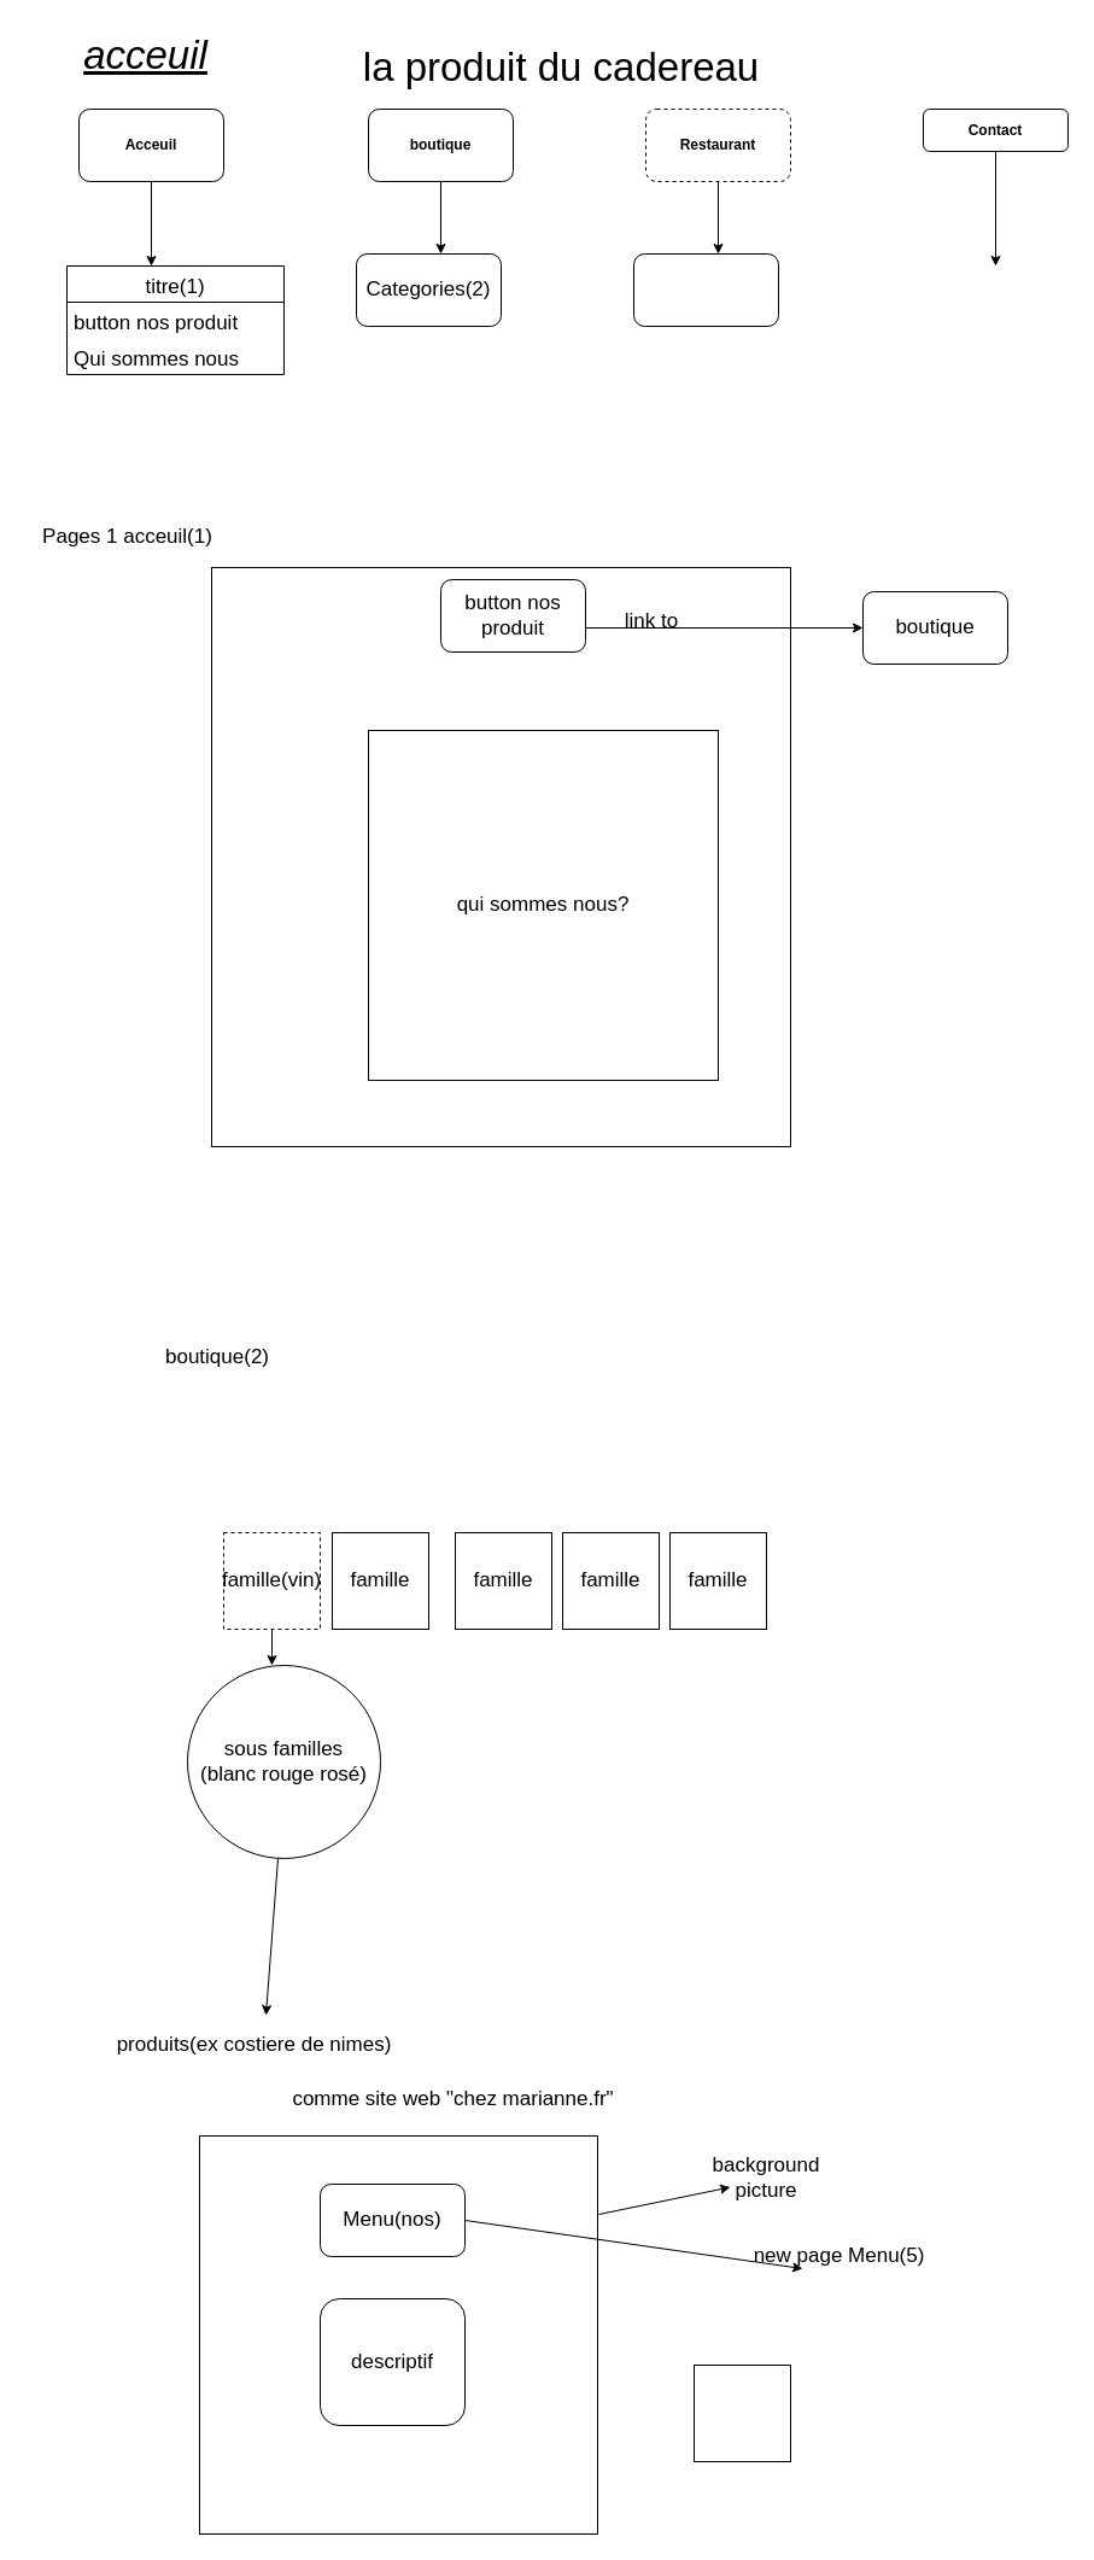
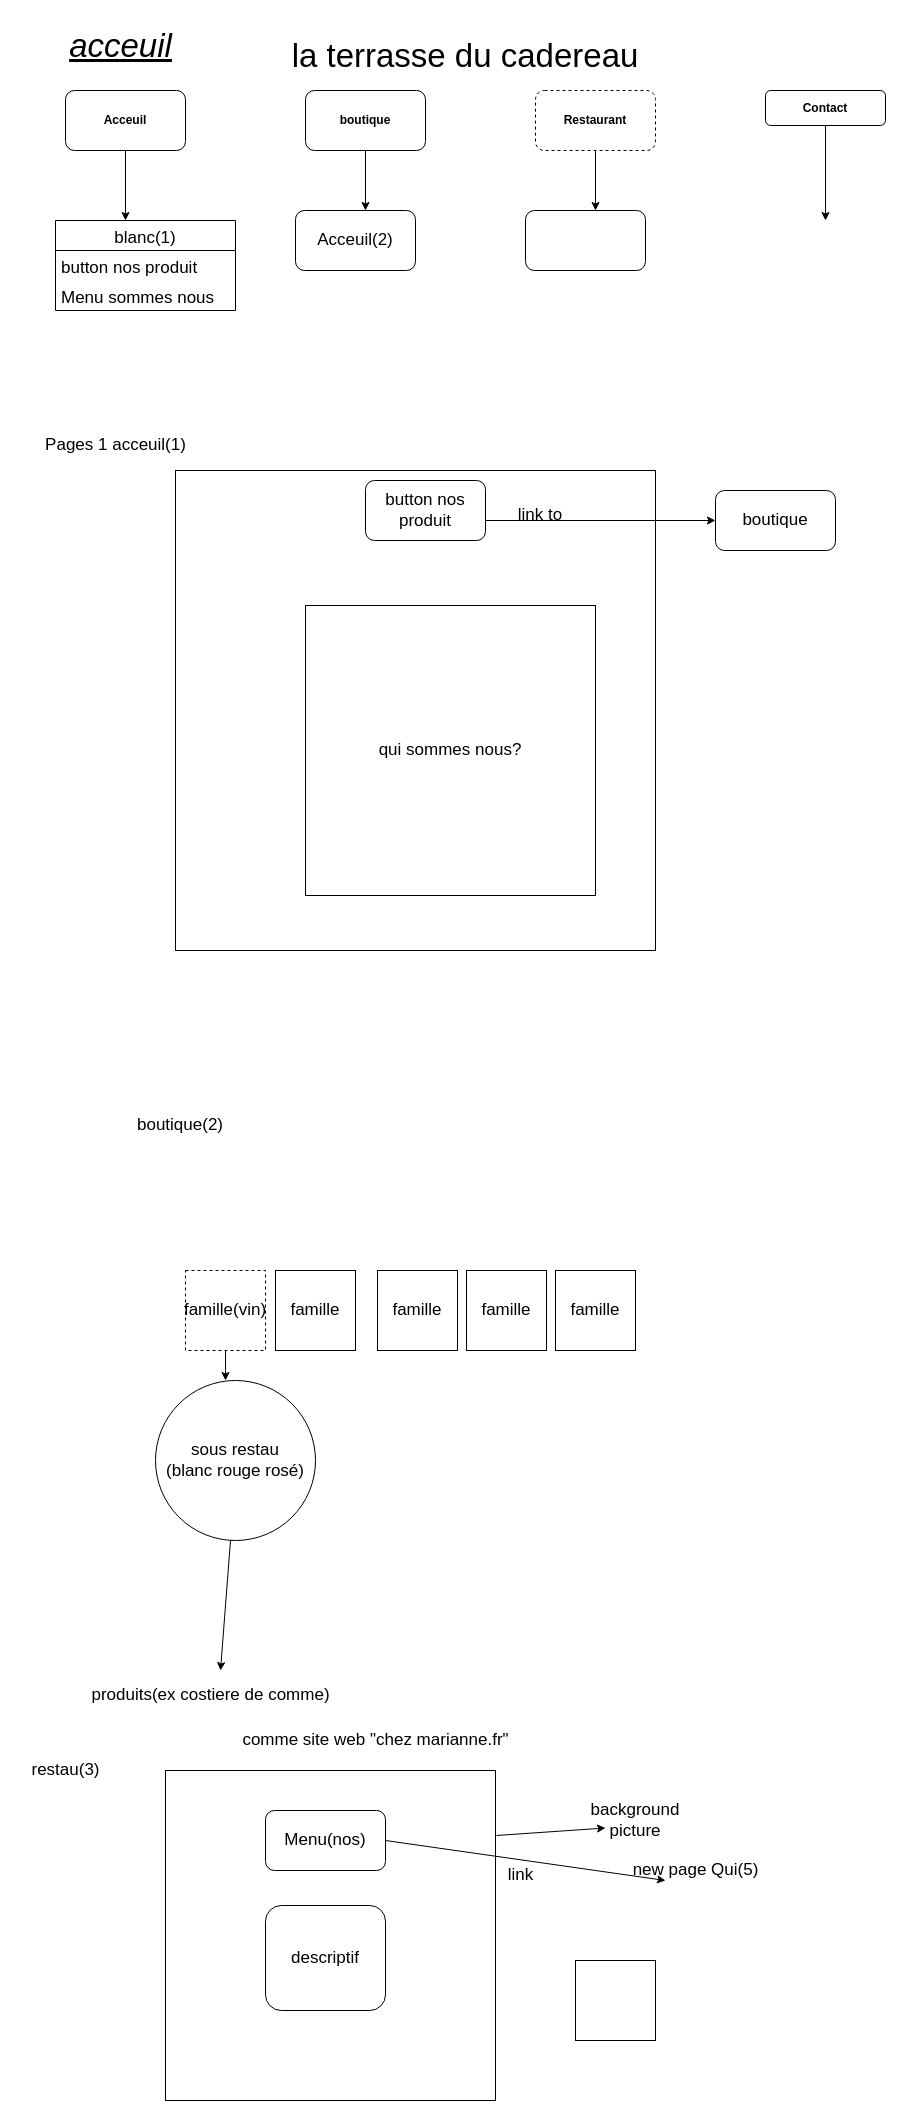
- <mxCell id="3" value="la produit du cadereau" style="text;html=1;strokeColor=none;fillColor=none;align=center;verticalAlign=middle;whiteSpace=wrap;rounded=0;strokeWidth=1;fontSize=33;" vertex="1" parent="1"><mxGeometry x="255" y="20" width="420" height="70" as="geometry" /></mxCell>
+ <mxCell id="3" value="la terrasse du cadereau" style="text;html=1;strokeColor=none;fillColor=none;align=center;verticalAlign=middle;whiteSpace=wrap;rounded=0;strokeWidth=1;fontSize=33;" vertex="1" parent="1"><mxGeometry x="255" y="20" width="420" height="70" as="geometry" /></mxCell>
- <mxCell id="12" value="titre(1)" style="swimlane;fontStyle=0;childLayout=stackLayout;horizontal=1;startSize=30;horizontalStack=0;resizeParent=1;resizeParentMax=0;resizeLast=0;collapsible=1;marginBottom=0;fontSize=17;strokeWidth=1;" vertex="1" parent="1"><mxGeometry y="220" width="180" height="90" as="geometry" x="55" /></mxCell>
+ <mxCell id="12" value="blanc(1)" style="swimlane;fontStyle=0;childLayout=stackLayout;horizontal=1;startSize=30;horizontalStack=0;resizeParent=1;resizeParentMax=0;resizeLast=0;collapsible=1;marginBottom=0;fontSize=17;strokeWidth=1;" vertex="1" parent="1"><mxGeometry y="220" width="180" height="90" as="geometry" x="55" /></mxCell>
- <mxCell id="15" value="Categories(2)" style="rounded=1;whiteSpace=wrap;html=1;fontSize=17;strokeWidth=1;" vertex="1" parent="1"><mxGeometry x="295" y="210" width="120" height="60" as="geometry" /></mxCell>
+ <mxCell id="15" value="Acceuil(2)" style="rounded=1;whiteSpace=wrap;html=1;fontSize=17;strokeWidth=1;" vertex="1" parent="1"><mxGeometry x="295" y="210" width="120" height="60" as="geometry" /></mxCell>
- <mxCell id="14" value="Qui sommes nous" style="text;strokeColor=none;fillColor=none;align=left;verticalAlign=middle;spacingLeft=4;spacingRight=4;overflow=hidden;points=[[0,0.5],[1,0.5]];portConstraint=eastwest;rotatable=0;fontSize=17;" vertex="1" parent="12"><mxGeometry y="60" width="180" height="30" as="geometry" /></mxCell>
+ <mxCell id="14" value="Menu sommes nous" style="text;strokeColor=none;fillColor=none;align=left;verticalAlign=middle;spacingLeft=4;spacingRight=4;overflow=hidden;points=[[0,0.5],[1,0.5]];portConstraint=eastwest;rotatable=0;fontSize=17;" vertex="1" parent="12"><mxGeometry y="60" width="180" height="30" as="geometry" /></mxCell>
- <mxCell id="17" value="Pages 1 acceuil(1)" style="text;html=1;align=center;verticalAlign=middle;resizable=0;points=[];autosize=1;strokeColor=none;fillColor=none;fontSize=17;" vertex="1" parent="1"><mxGeometry x="25" y="430" width="160" height="30" as="geometry" /></mxCell>
+ <mxCell id="17" value="Pages 1 acceuil(1)" style="text;html=1;align=center;verticalAlign=middle;resizable=0;points=[];autosize=1;strokeColor=none;fillColor=none;fontSize=17;" vertex="1" parent="1"><mxGeometry x="35" y="430" width="160" height="30" as="geometry" /></mxCell>
- <mxCell id="31" value="&lt;div&gt;sous familles&lt;/div&gt;&lt;div&gt;(blanc rouge rosé)&lt;br&gt;&lt;/div&gt;" style="ellipse;whiteSpace=wrap;html=1;aspect=fixed;fontSize=17;strokeWidth=1;" vertex="1" parent="1"><mxGeometry x="155" y="1380" width="160" height="160" as="geometry" /></mxCell>
+ <mxCell id="31" value="&lt;div&gt;sous restau&lt;/div&gt;&lt;div&gt;(blanc rouge rosé)&lt;br&gt;&lt;/div&gt;" style="ellipse;whiteSpace=wrap;html=1;aspect=fixed;fontSize=17;strokeWidth=1;" vertex="1" parent="1"><mxGeometry x="155" y="1380" width="160" height="160" as="geometry" /></mxCell>
- <mxCell id="33" value="produits(ex costiere de nimes)" style="text;html=1;align=center;verticalAlign=middle;resizable=0;points=[];autosize=1;strokeColor=none;fillColor=none;fontSize=17;" vertex="1" parent="1"><mxGeometry x="85" y="1680" width="250" height="30" as="geometry" /></mxCell>
+ <mxCell id="33" value="produits(ex costiere de comme)" style="text;html=1;align=center;verticalAlign=middle;resizable=0;points=[];autosize=1;strokeColor=none;fillColor=none;fontSize=17;" vertex="1" parent="1"><mxGeometry x="85" y="1680" width="250" height="30" as="geometry" /></mxCell>
+ <mxCell id="34" value="restau(3)" style="text;html=1;align=center;verticalAlign=middle;resizable=0;points=[];autosize=1;strokeColor=none;fillColor=none;fontSize=17;" vertex="1" parent="1"><mxGeometry x="20" y="1755" width="90" height="30" as="geometry" /></mxCell>
- <mxCell id="36" value="background picture" style="text;html=1;strokeColor=none;fillColor=none;align=center;verticalAlign=middle;whiteSpace=wrap;rounded=0;fontSize=17;" vertex="1" parent="1"><mxGeometry x="605" y="1790" width="60" height="30" as="geometry" /></mxCell>
+ <mxCell id="36" value="background picture" style="text;html=1;strokeColor=none;fillColor=none;align=center;verticalAlign=middle;whiteSpace=wrap;rounded=0;fontSize=17;" vertex="1" parent="1"><mxGeometry x="605" y="1805" width="60" height="30" as="geometry" /></mxCell>
- <mxCell id="43" value="new page Menu(5)" style="text;html=1;align=center;verticalAlign=middle;resizable=0;points=[];autosize=1;strokeColor=none;fillColor=none;fontSize=17;" vertex="1" parent="1"><mxGeometry x="615" y="1855" width="160" height="30" as="geometry" /></mxCell>
+ <mxCell id="43" value="new page Qui(5)" style="text;html=1;align=center;verticalAlign=middle;resizable=0;points=[];autosize=1;strokeColor=none;fillColor=none;fontSize=17;" vertex="1" parent="1"><mxGeometry x="615" y="1855" width="160" height="30" as="geometry" /></mxCell>
+ <mxCell id="44" value="link" style="text;html=1;align=center;verticalAlign=middle;resizable=0;points=[];autosize=1;strokeColor=none;fillColor=none;fontSize=17;" vertex="1" parent="1"><mxGeometry x="495" y="1860" width="50" height="30" as="geometry" /></mxCell>
